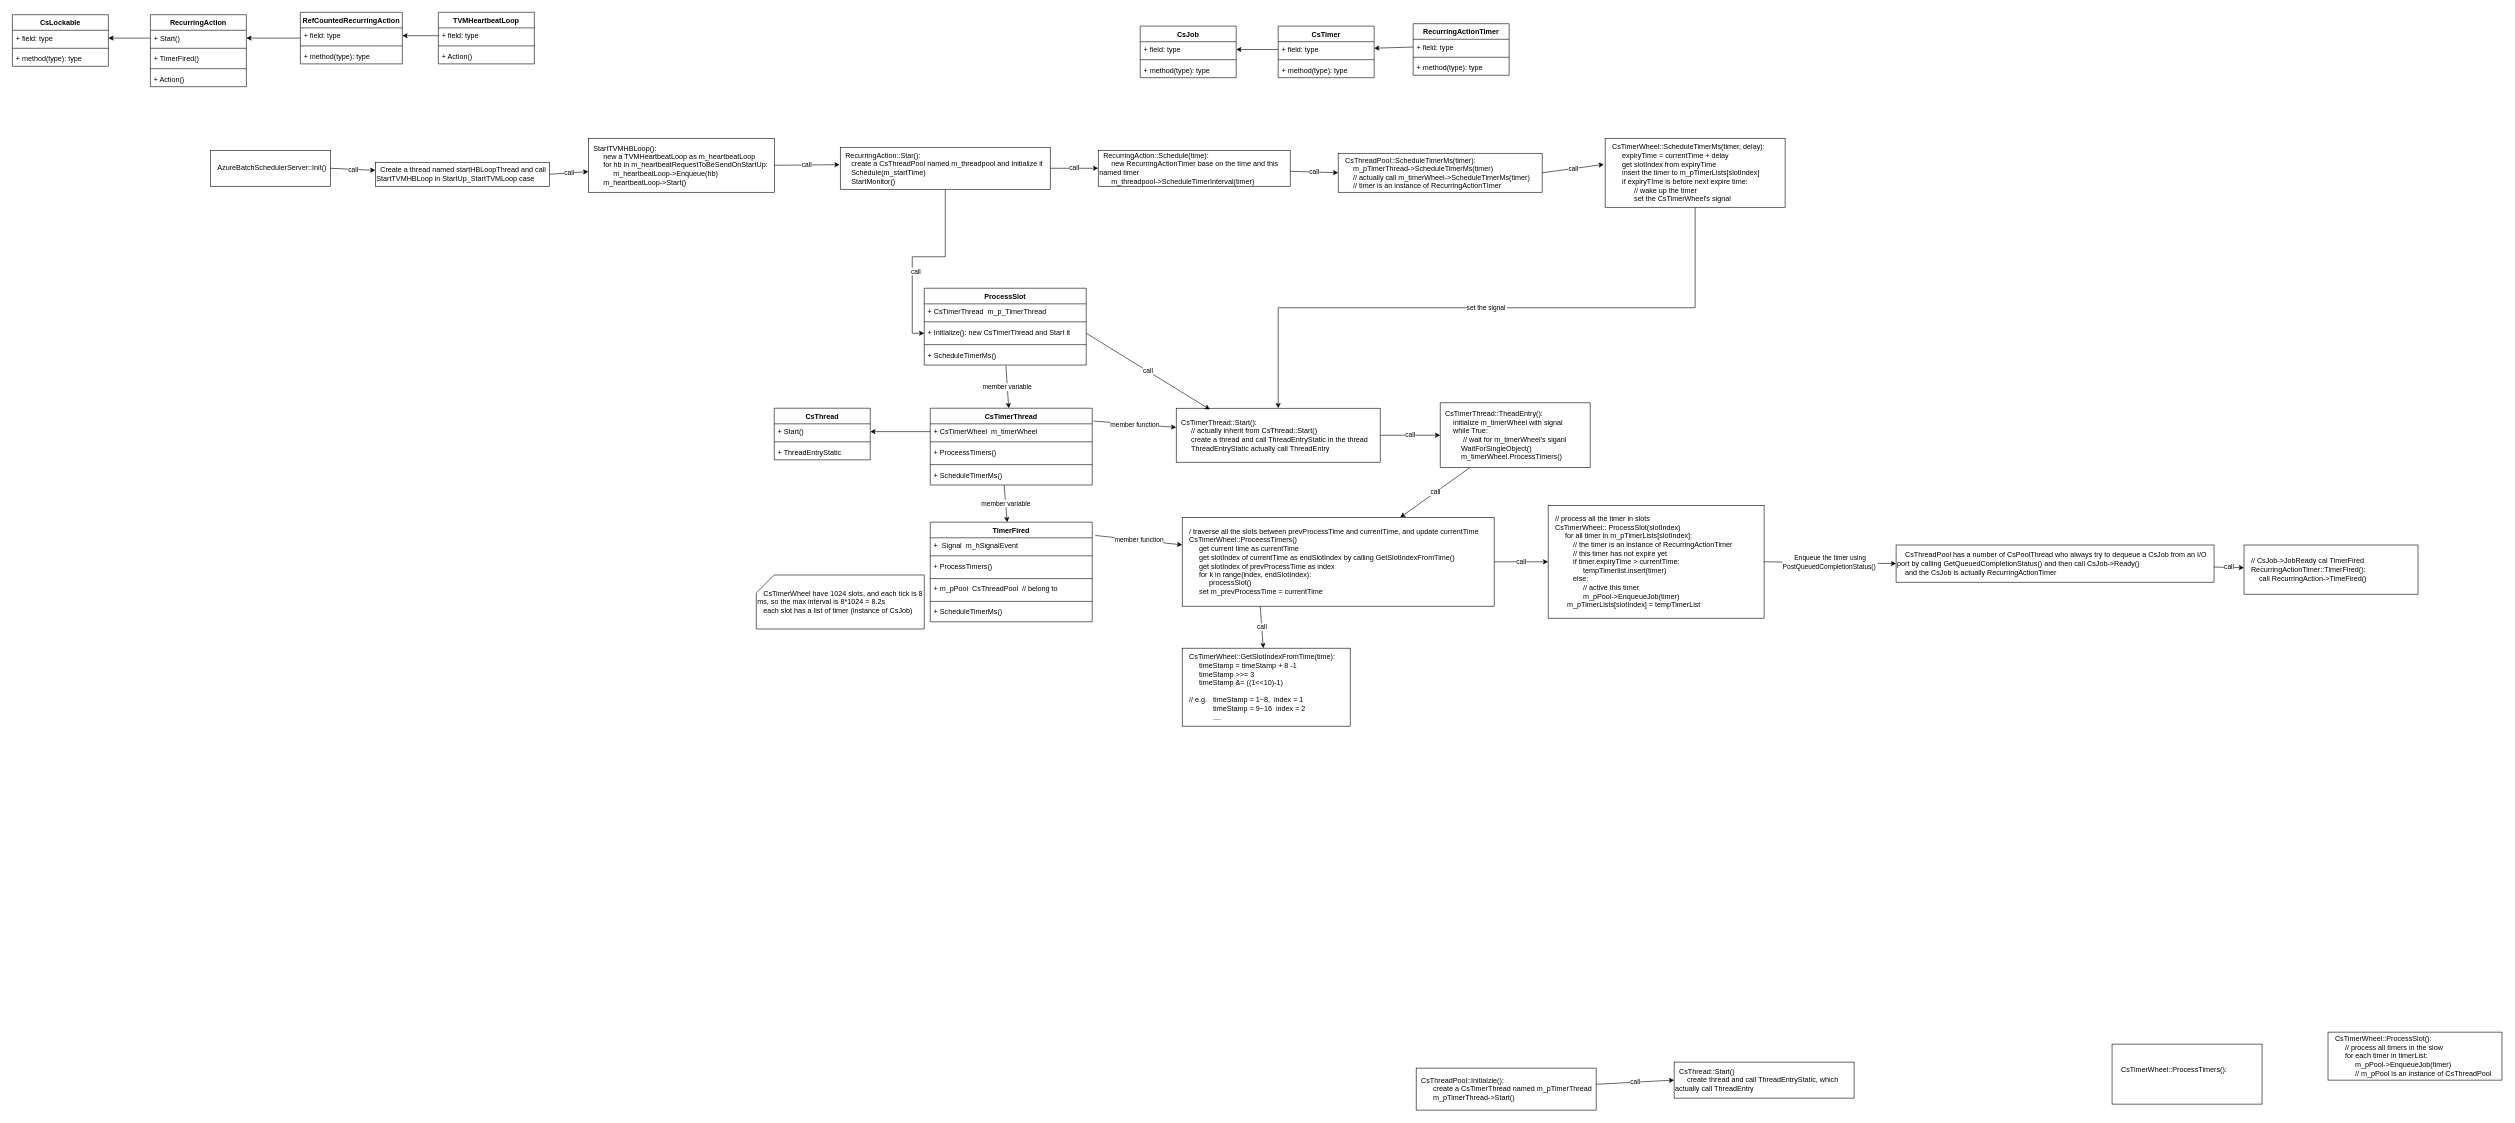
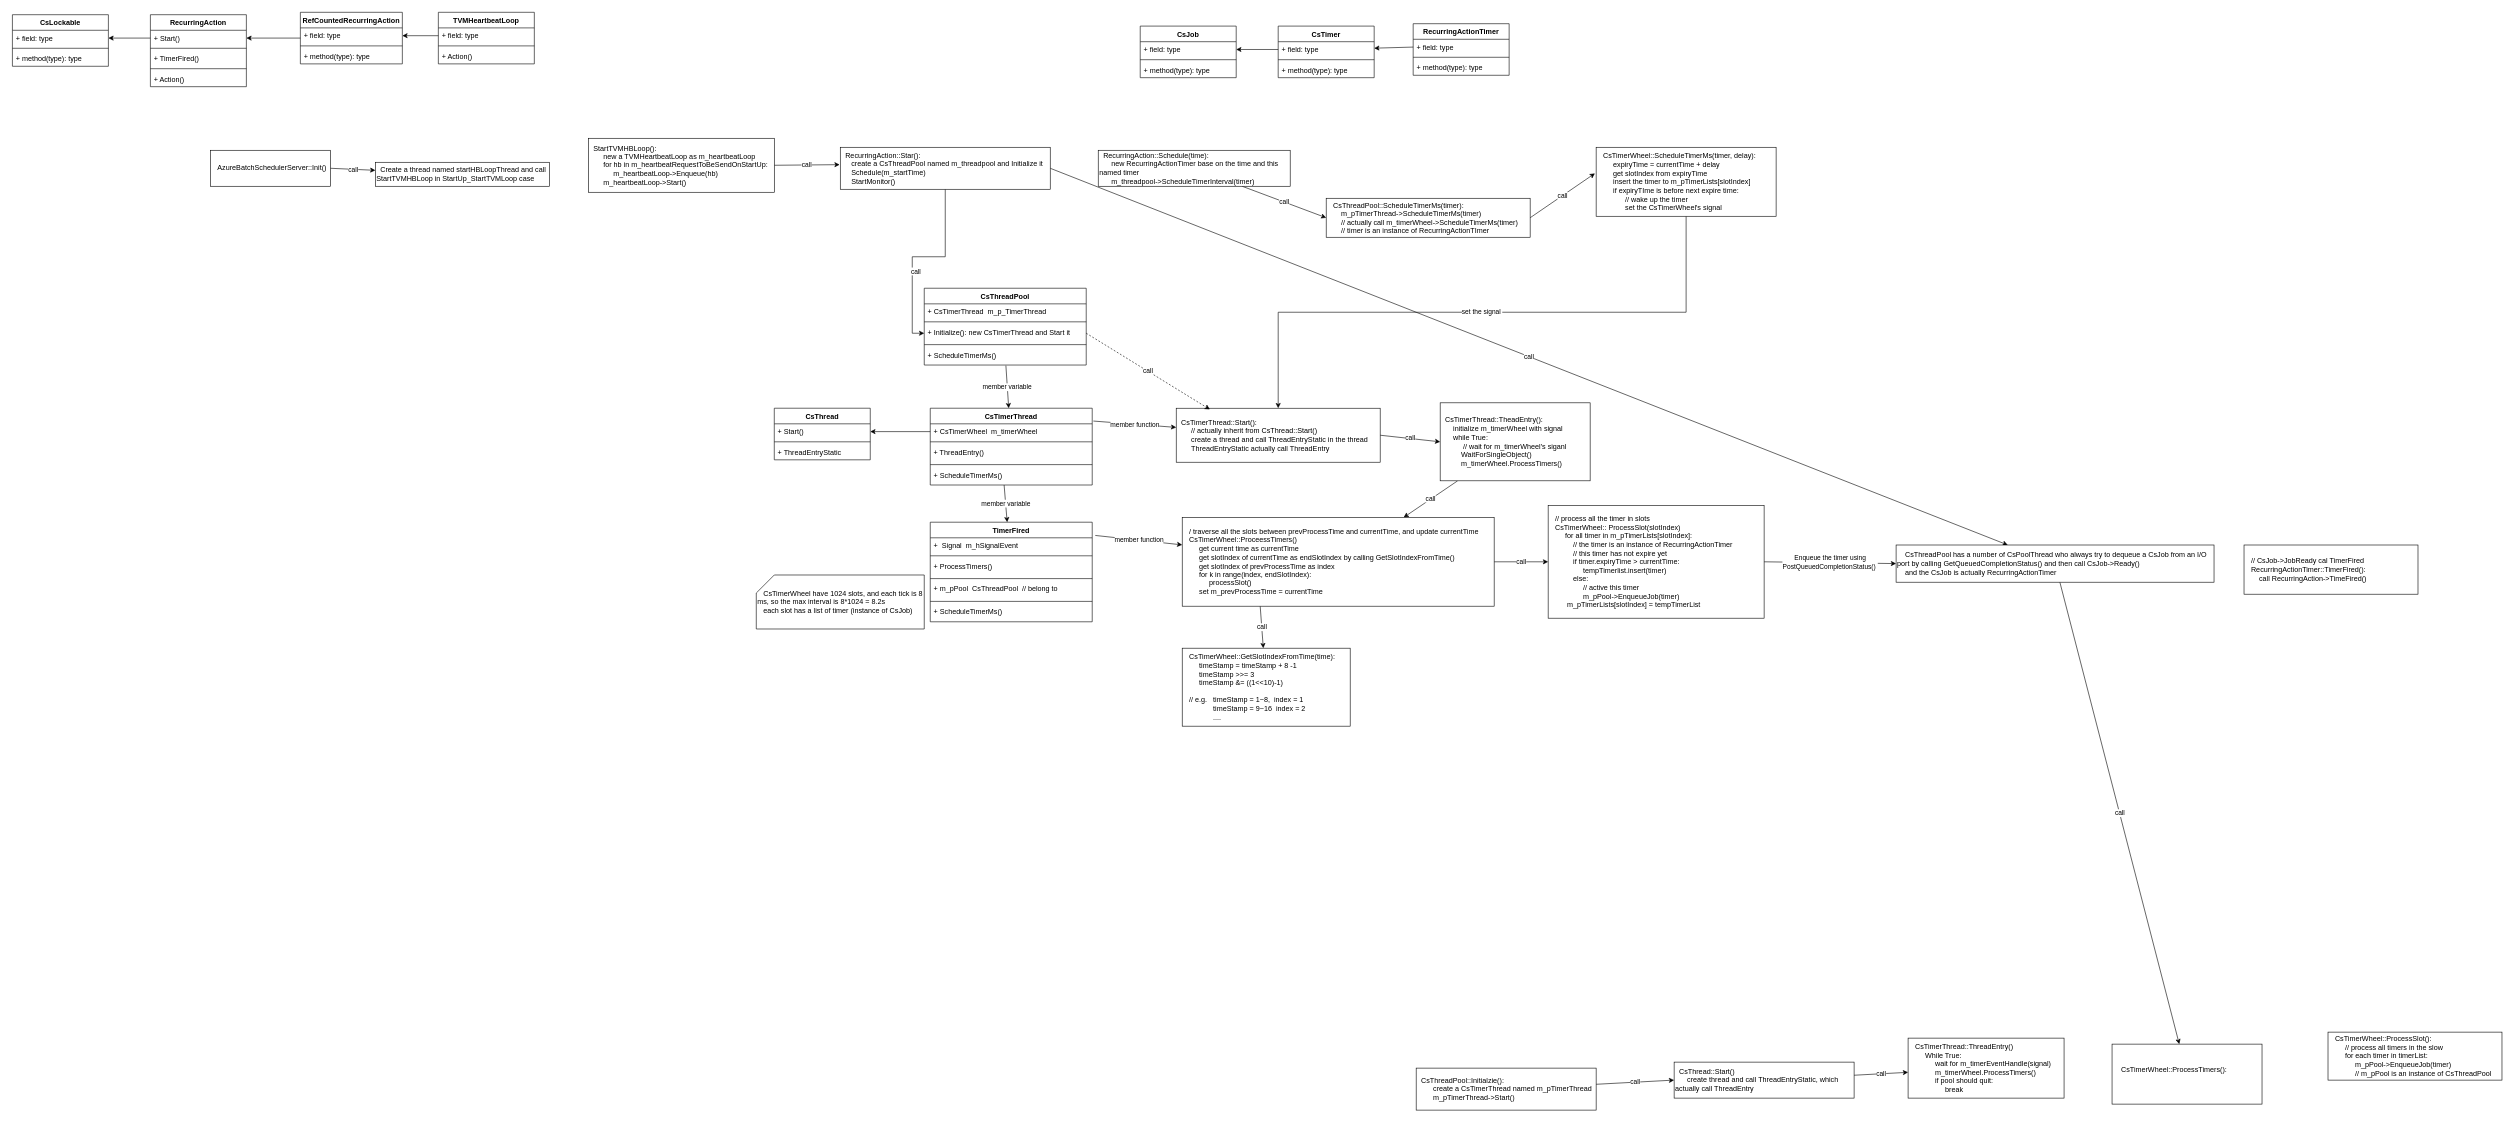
- <mxCell id="12" value="call" style="edgeStyle=none;rounded=0;orthogonalLoop=1;jettySize=auto;html=1;exitX=1;exitY=0.5;exitDx=0;exitDy=0;" edge="1" parent="1" source="14" target="54"><mxGeometry relative="1" as="geometry" /></mxCell>
+ <mxCell id="12" value="call" style="edgeStyle=none;rounded=0;orthogonalLoop=1;jettySize=auto;html=1;exitX=1;exitY=0.5;exitDx=0;exitDy=0;" edge="1" parent="1" source="14" target="104"><mxGeometry relative="1" as="geometry" /></mxCell>
- <mxCell id="4" value="call" style="edgeStyle=none;rounded=0;orthogonalLoop=1;jettySize=auto;html=1;exitX=1;exitY=0.5;exitDx=0;exitDy=0;" edge="1" parent="1" source="5" target="7"><mxGeometry relative="1" as="geometry" /></mxCell>
- <mxCell id="56" value="&amp;nbsp; &amp;nbsp;CsThreadPool::ScheduleTimerMs(timer):&amp;nbsp;&lt;br&gt;&amp;nbsp; &amp;nbsp; &amp;nbsp; &amp;nbsp;m_pTimerThread-&amp;gt;ScheduleTimerMs(timer)&lt;br&gt;&amp;nbsp; &amp;nbsp; &amp;nbsp; &amp;nbsp;// actually call m_timerWheel-&amp;gt;ScheduleTimerMs(timer)&lt;br&gt;&amp;nbsp; &amp;nbsp; &amp;nbsp; &amp;nbsp;// timer is an instance of RecurringActionTImer" style="rounded=0;whiteSpace=wrap;html=1;align=left;" vertex="1" parent="1"><mxGeometry x="2230" y="255" width="340" height="65" as="geometry" /></mxCell>
+ <mxCell id="56" value="&amp;nbsp; &amp;nbsp;CsThreadPool::ScheduleTimerMs(timer):&amp;nbsp;&lt;br&gt;&amp;nbsp; &amp;nbsp; &amp;nbsp; &amp;nbsp;m_pTimerThread-&amp;gt;ScheduleTimerMs(timer)&lt;br&gt;&amp;nbsp; &amp;nbsp; &amp;nbsp; &amp;nbsp;// actually call m_timerWheel-&amp;gt;ScheduleTimerMs(timer)&lt;br&gt;&amp;nbsp; &amp;nbsp; &amp;nbsp; &amp;nbsp;// timer is an instance of RecurringActionTImer" style="rounded=0;whiteSpace=wrap;html=1;align=left;" vertex="1" parent="1"><mxGeometry x="2210" y="330" width="340" height="65" as="geometry" /></mxCell>
- <mxCell id="58" value="&amp;nbsp; &amp;nbsp;CsTimerWheel::ScheduleTimerMs(timer, delay):&lt;br&gt;&amp;nbsp; &amp;nbsp; &amp;nbsp; &amp;nbsp; expiryTime = currentTime + delay&lt;br&gt;&amp;nbsp; &amp;nbsp; &amp;nbsp; &amp;nbsp; get slotIndex from expiryTime&lt;br&gt;&amp;nbsp; &amp;nbsp; &amp;nbsp; &amp;nbsp; insert the timer to m_pTimerLists[slotIndex]&amp;nbsp;&amp;nbsp;&lt;br&gt;&amp;nbsp; &amp;nbsp; &amp;nbsp; &amp;nbsp; if expiryTIme is before next expire time:&amp;nbsp;&lt;br&gt;&amp;nbsp; &amp;nbsp; &amp;nbsp; &amp;nbsp; &amp;nbsp; &amp;nbsp; &amp;nbsp; // wake up the timer&amp;nbsp;&lt;br&gt;&amp;nbsp; &amp;nbsp; &amp;nbsp; &amp;nbsp; &amp;nbsp; &amp;nbsp; &amp;nbsp; set the CsTimerWheel's signal&amp;nbsp;" style="rounded=0;whiteSpace=wrap;html=1;align=left;" vertex="1" parent="1"><mxGeometry x="2675" y="230" width="300" height="115" as="geometry" /></mxCell>
+ <mxCell id="58" value="&amp;nbsp; &amp;nbsp;CsTimerWheel::ScheduleTimerMs(timer, delay):&lt;br&gt;&amp;nbsp; &amp;nbsp; &amp;nbsp; &amp;nbsp; expiryTime = currentTime + delay&lt;br&gt;&amp;nbsp; &amp;nbsp; &amp;nbsp; &amp;nbsp; get slotIndex from expiryTime&lt;br&gt;&amp;nbsp; &amp;nbsp; &amp;nbsp; &amp;nbsp; insert the timer to m_pTimerLists[slotIndex]&amp;nbsp;&amp;nbsp;&lt;br&gt;&amp;nbsp; &amp;nbsp; &amp;nbsp; &amp;nbsp; if expiryTIme is before next expire time:&amp;nbsp;&lt;br&gt;&amp;nbsp; &amp;nbsp; &amp;nbsp; &amp;nbsp; &amp;nbsp; &amp;nbsp; &amp;nbsp; // wake up the timer&amp;nbsp;&lt;br&gt;&amp;nbsp; &amp;nbsp; &amp;nbsp; &amp;nbsp; &amp;nbsp; &amp;nbsp; &amp;nbsp; set the CsTimerWheel's signal&amp;nbsp;" style="rounded=0;whiteSpace=wrap;html=1;align=left;" vertex="1" parent="1"><mxGeometry x="2660" y="245" width="300" height="115" as="geometry" /></mxCell>
- <mxCell id="77" value="ProcessSlot" style="swimlane;fontStyle=1;align=center;verticalAlign=top;childLayout=stackLayout;horizontal=1;startSize=26;horizontalStack=0;resizeParent=1;resizeParentMax=0;resizeLast=0;collapsible=1;marginBottom=0;" vertex="1" parent="1"><mxGeometry x="1540" y="480" width="270" height="128" as="geometry" /></mxCell>
+ <mxCell id="77" value="CsThreadPool" style="swimlane;fontStyle=1;align=center;verticalAlign=top;childLayout=stackLayout;horizontal=1;startSize=26;horizontalStack=0;resizeParent=1;resizeParentMax=0;resizeLast=0;collapsible=1;marginBottom=0;" vertex="1" parent="1"><mxGeometry x="1540" y="480" width="270" height="128" as="geometry" /></mxCell>
- <mxCell id="42" value="call" style="edgeStyle=none;rounded=0;orthogonalLoop=1;jettySize=auto;html=1;exitX=1;exitY=0.5;exitDx=0;exitDy=0;entryX=0.165;entryY=0.022;entryDx=0;entryDy=0;entryPerimeter=0;" edge="1" parent="1" source="80" target="35"><mxGeometry relative="1" as="geometry" /></mxCell>
+ <mxCell id="42" value="call" style="edgeStyle=none;rounded=0;orthogonalLoop=1;jettySize=auto;html=1;exitX=1;exitY=0.5;exitDx=0;exitDy=0;entryX=0.165;entryY=0.022;entryDx=0;entryDy=0;entryPerimeter=0;dashed=1;" edge="1" parent="1" source="80" target="35"><mxGeometry relative="1" as="geometry" /></mxCell>
- <mxCell id="37" value="&amp;nbsp; CsTimerThread::TheadEntry():&lt;br&gt;&amp;nbsp; &amp;nbsp; &amp;nbsp; initialize m_timerWheel with signal&amp;nbsp;&lt;br&gt;&amp;nbsp; &amp;nbsp; &amp;nbsp; while True:&amp;nbsp;&lt;br&gt;&amp;nbsp; &amp;nbsp; &amp;nbsp; &amp;nbsp; &amp;nbsp; &amp;nbsp;// wait for m_timerWheel's siganl&amp;nbsp;&lt;br&gt;&amp;nbsp; &amp;nbsp; &amp;nbsp; &amp;nbsp; &amp;nbsp; WaitForSingleObject()&amp;nbsp;&lt;br&gt;&amp;nbsp; &amp;nbsp; &amp;nbsp; &amp;nbsp; &amp;nbsp; m_timerWheel.ProcessTimers()" style="rounded=0;whiteSpace=wrap;html=1;align=left;" vertex="1" parent="1"><mxGeometry x="2400" y="671" width="250" height="108" as="geometry" /></mxCell>
+ <mxCell id="37" value="&amp;nbsp; CsTimerThread::TheadEntry():&lt;br&gt;&amp;nbsp; &amp;nbsp; &amp;nbsp; initialize m_timerWheel with signal&amp;nbsp;&lt;br&gt;&amp;nbsp; &amp;nbsp; &amp;nbsp; while True:&amp;nbsp;&lt;br&gt;&amp;nbsp; &amp;nbsp; &amp;nbsp; &amp;nbsp; &amp;nbsp; &amp;nbsp;// wait for m_timerWheel's siganl&amp;nbsp;&lt;br&gt;&amp;nbsp; &amp;nbsp; &amp;nbsp; &amp;nbsp; &amp;nbsp; WaitForSingleObject()&amp;nbsp;&lt;br&gt;&amp;nbsp; &amp;nbsp; &amp;nbsp; &amp;nbsp; &amp;nbsp; m_timerWheel.ProcessTimers()" style="rounded=0;whiteSpace=wrap;html=1;align=left;" vertex="1" parent="1"><mxGeometry x="2400" y="671" width="250" height="130" as="geometry" /></mxCell>
- <mxCell id="86" value="+ ProceessTimers()" style="text;strokeColor=none;fillColor=none;align=left;verticalAlign=top;spacingLeft=4;spacingRight=4;overflow=hidden;rotatable=0;points=[[0,0.5],[1,0.5]];portConstraint=eastwest;" vertex="1" parent="83"><mxGeometry y="60" width="270" height="30" as="geometry" /></mxCell>
+ <mxCell id="86" value="+ ThreadEntry()" style="text;strokeColor=none;fillColor=none;align=left;verticalAlign=top;spacingLeft=4;spacingRight=4;overflow=hidden;rotatable=0;points=[[0,0.5],[1,0.5]];portConstraint=eastwest;" vertex="1" parent="83"><mxGeometry y="60" width="270" height="30" as="geometry" /></mxCell>
- <mxCell id="103" value="call" style="edgeStyle=none;rounded=0;orthogonalLoop=1;jettySize=auto;html=1;" edge="1" parent="1" source="104" target="105"><mxGeometry relative="1" as="geometry" /></mxCell>
+ <mxCell id="103" value="call" style="edgeStyle=none;rounded=0;orthogonalLoop=1;jettySize=auto;html=1;" edge="1" parent="1" source="104" target="32"><mxGeometry relative="1" as="geometry" /></mxCell>
+ <mxCell id="31" value="&amp;nbsp; &amp;nbsp;CsTimerThread::ThreadEntry()&amp;nbsp;&lt;br&gt;&amp;nbsp; &amp;nbsp; &amp;nbsp; &amp;nbsp; While True:&amp;nbsp;&lt;br&gt;&amp;nbsp; &amp;nbsp; &amp;nbsp; &amp;nbsp; &amp;nbsp; &amp;nbsp; &amp;nbsp;wait for m_timerEventHandle(signal)&amp;nbsp;&lt;br&gt;&amp;nbsp; &amp;nbsp; &amp;nbsp; &amp;nbsp; &amp;nbsp; &amp;nbsp; &amp;nbsp;m_timerWheel.ProcessTimers()&amp;nbsp;&lt;br&gt;&amp;nbsp; &amp;nbsp; &amp;nbsp; &amp;nbsp; &amp;nbsp; &amp;nbsp; &amp;nbsp;if pool should quit:&amp;nbsp;&lt;br&gt;&amp;nbsp; &amp;nbsp; &amp;nbsp; &amp;nbsp; &amp;nbsp; &amp;nbsp; &amp;nbsp; &amp;nbsp; &amp;nbsp; break" style="rounded=0;whiteSpace=wrap;html=1;align=left;" vertex="1" parent="1"><mxGeometry x="3180" y="1730" width="260" height="100" as="geometry" /></mxCell>
+ <mxCell id="29" value="call" style="edgeStyle=none;rounded=0;orthogonalLoop=1;jettySize=auto;html=1;" edge="1" parent="1" source="30" target="31"><mxGeometry relative="1" as="geometry" /></mxCell>
